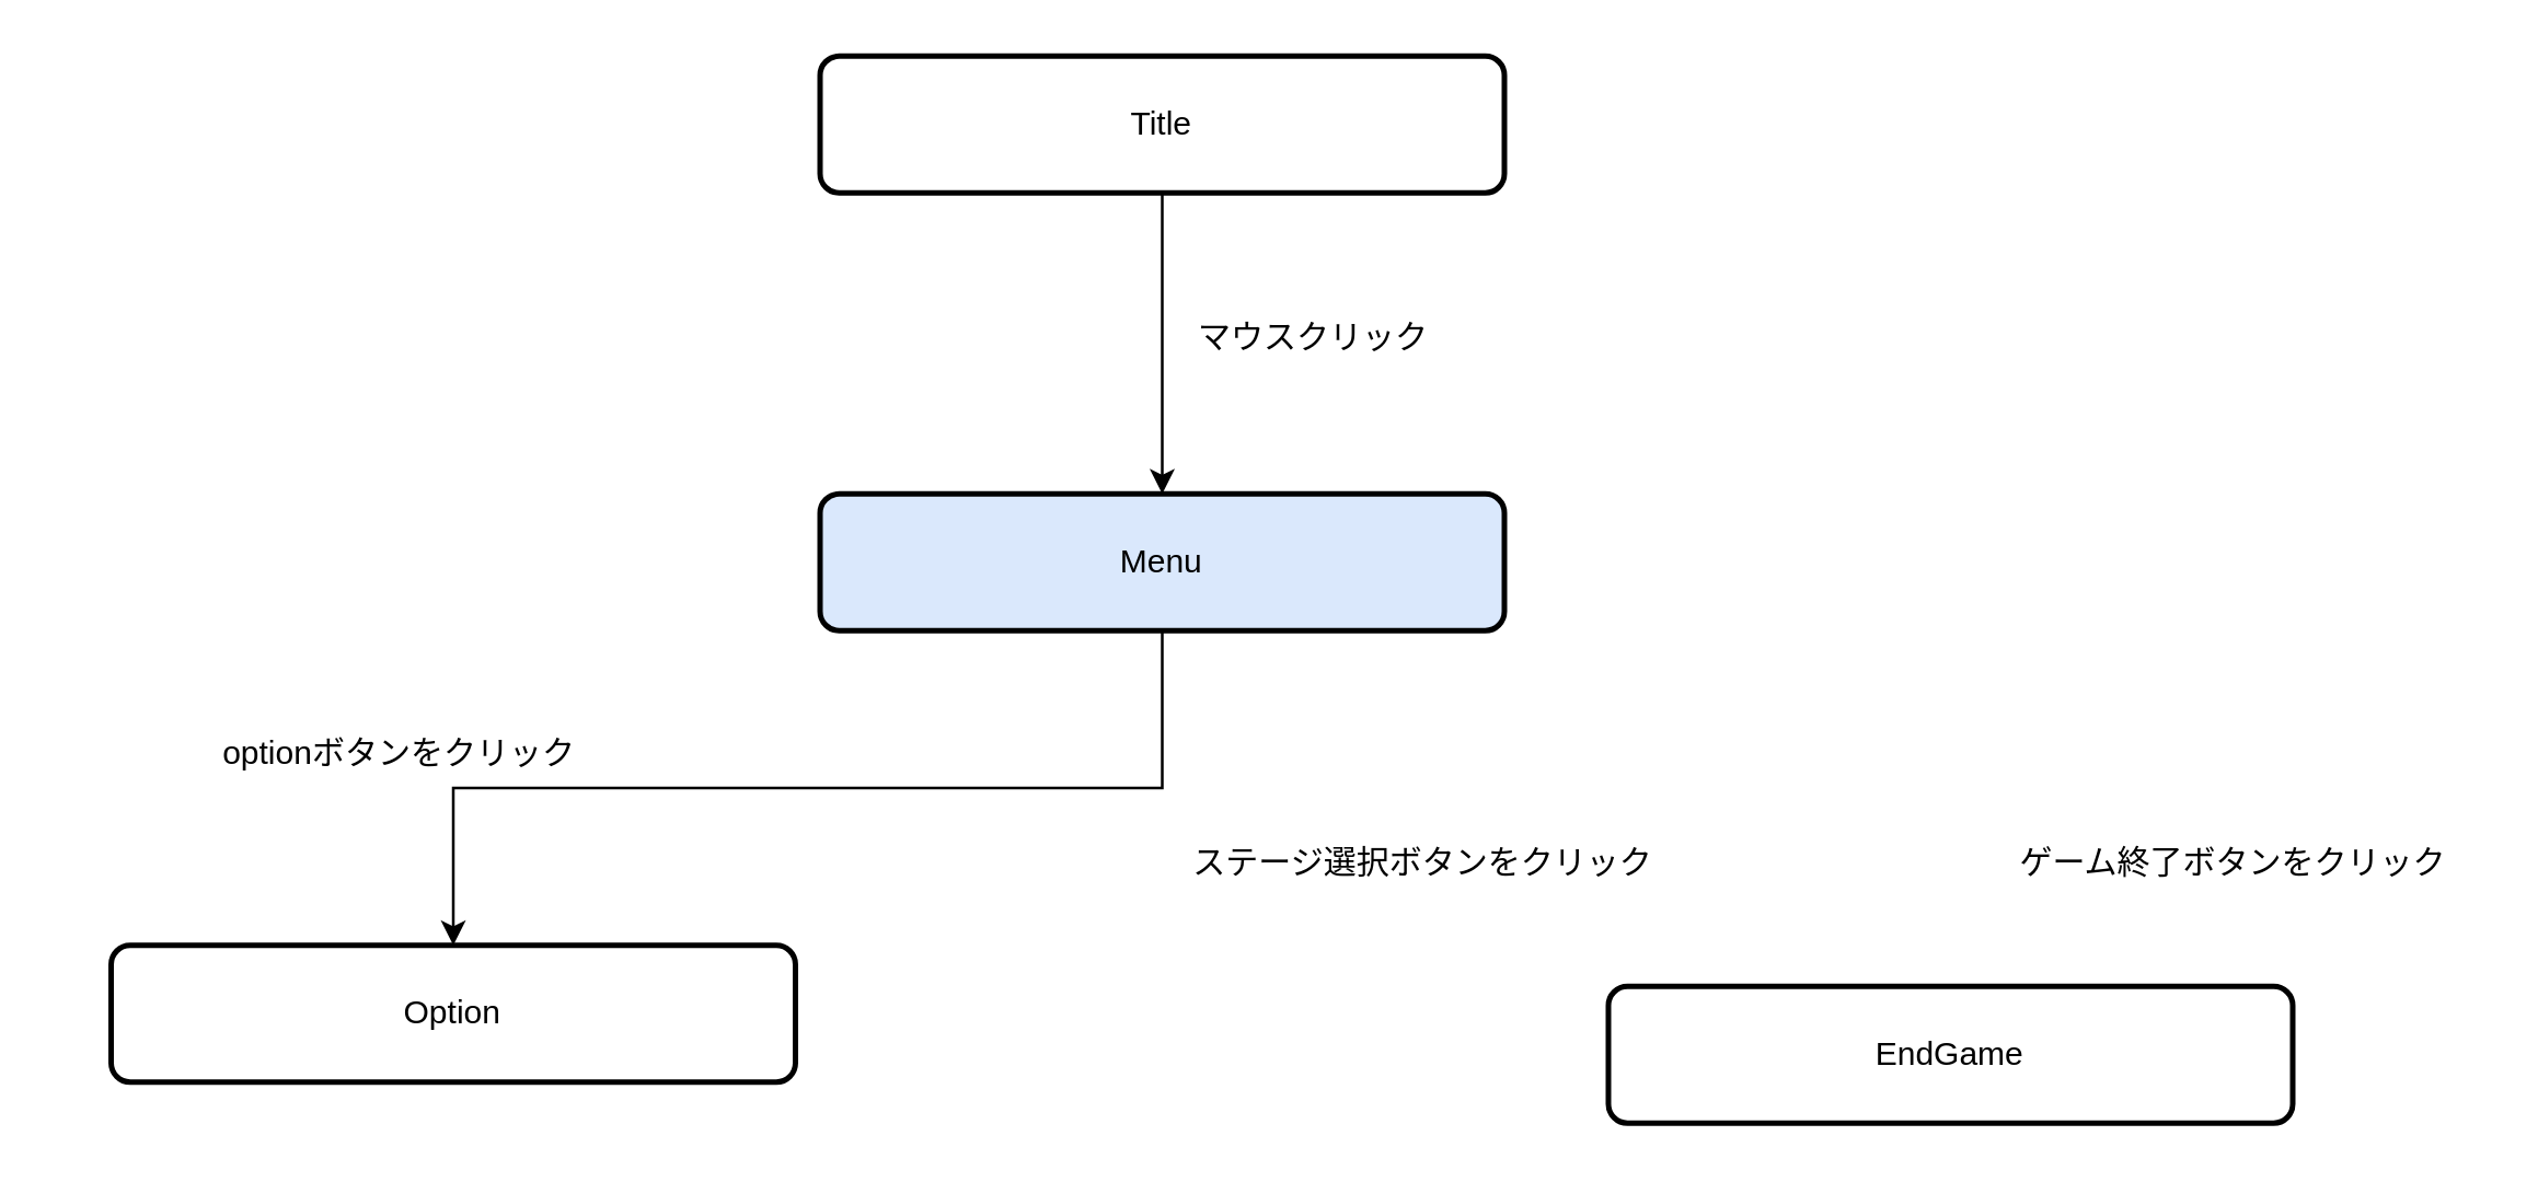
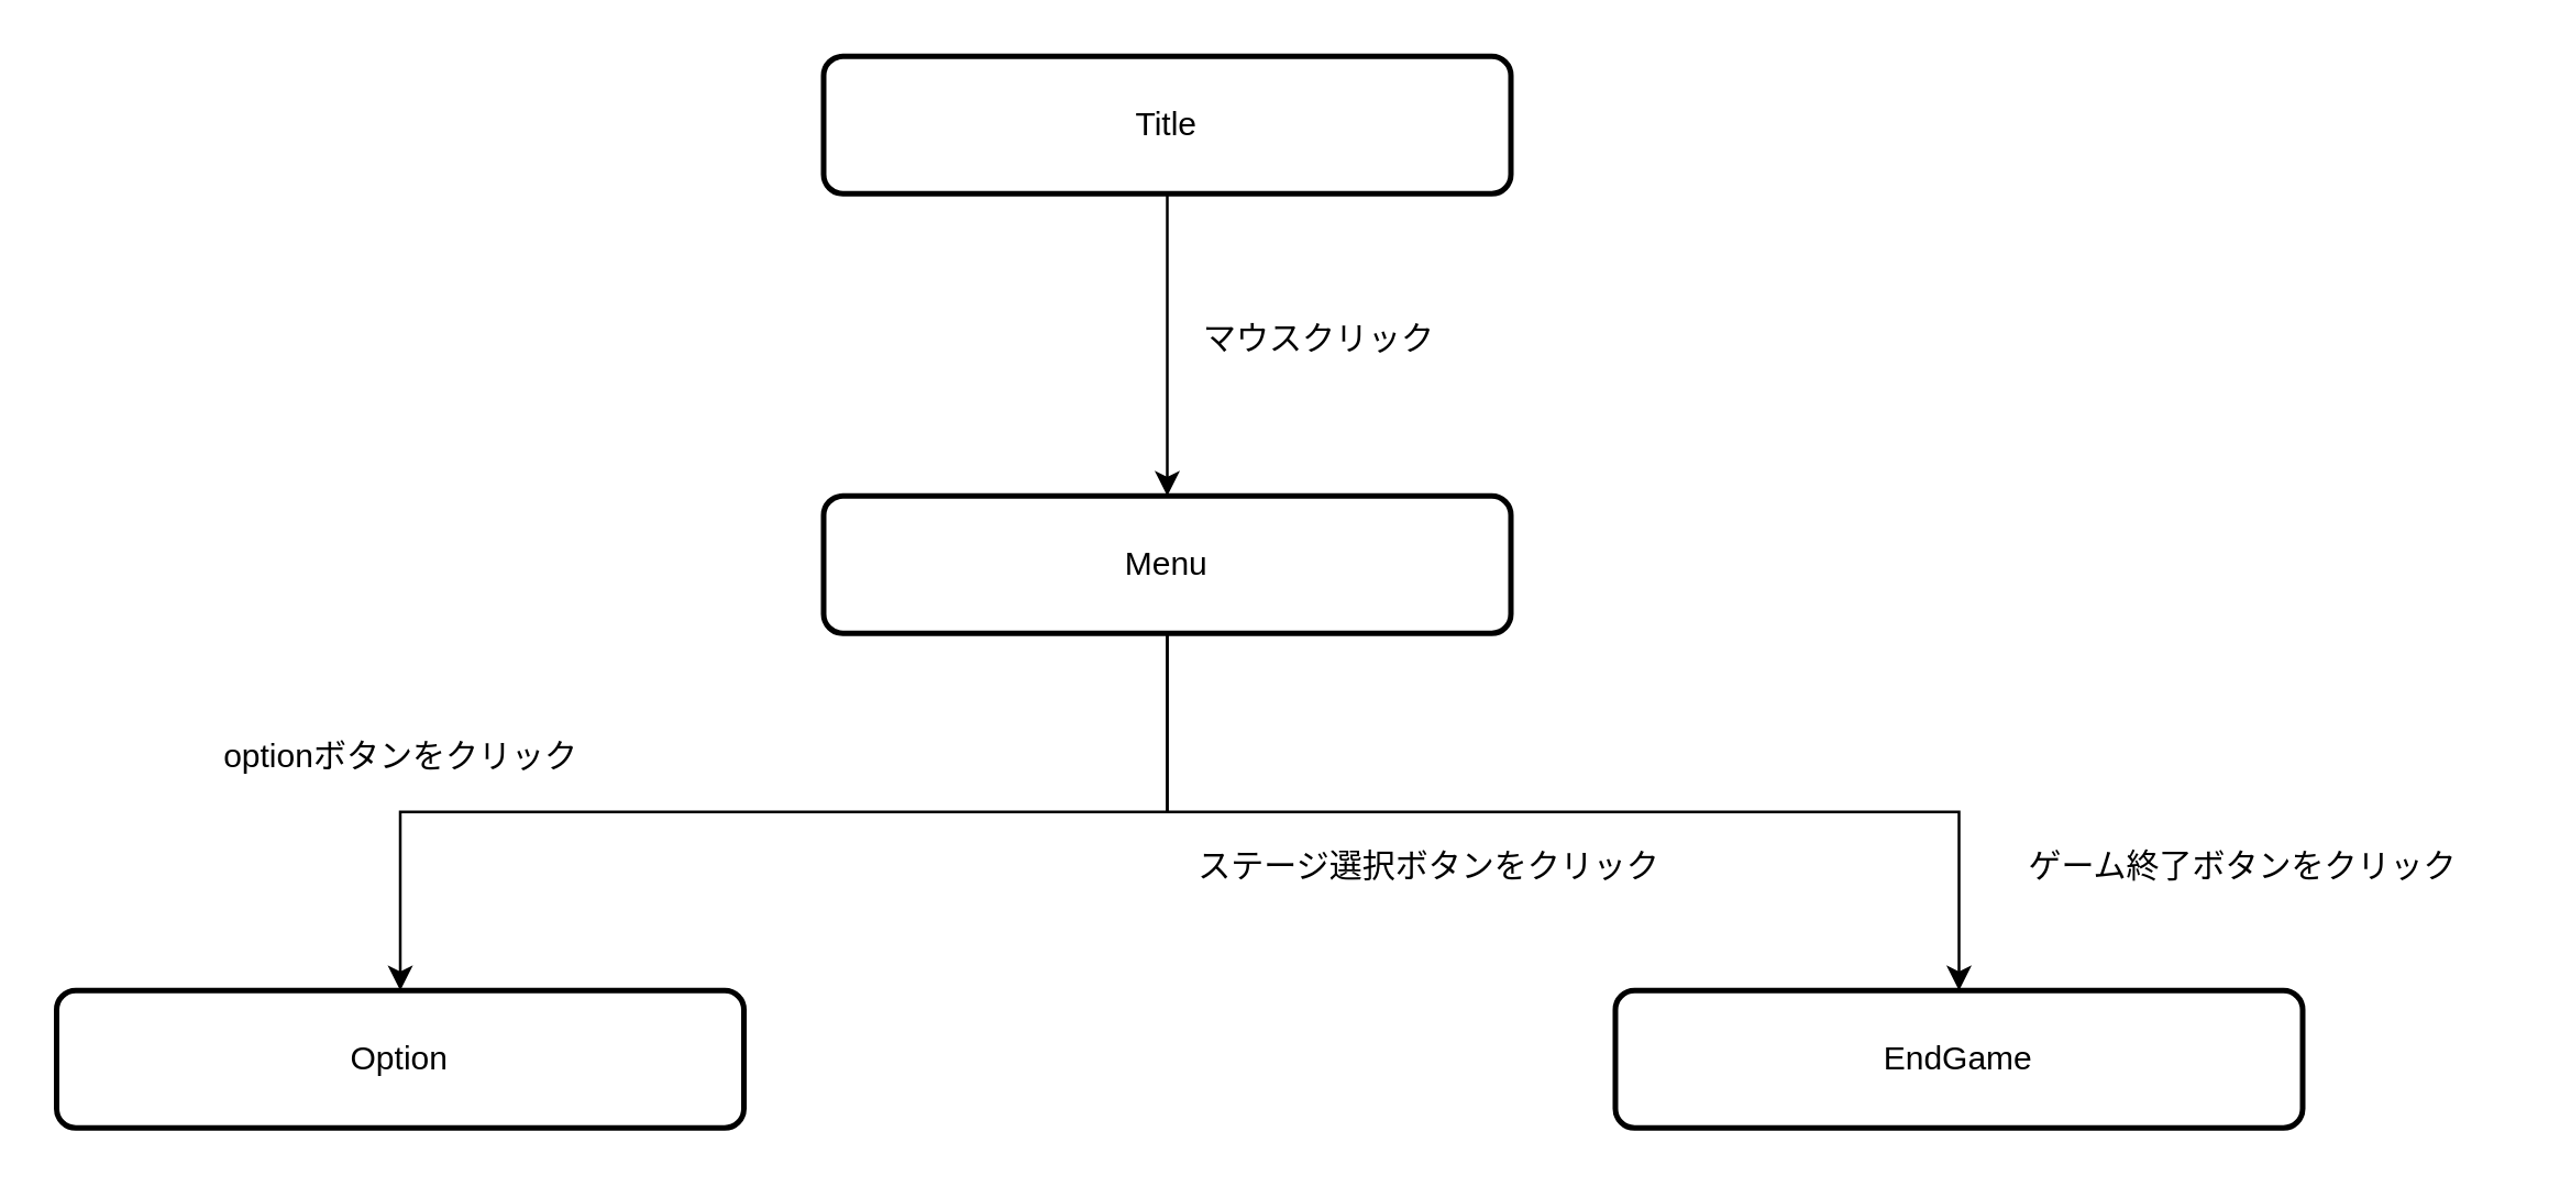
- <mxCell id="6" value="Menu" style="rounded=1;whiteSpace=wrap;html=1;absoluteArcSize=1;arcSize=14;strokeWidth=2;fillColor=#dae8fc;" vertex="1" parent="1"><mxGeometry x="299" y="180" width="250" height="50" as="geometry" /></mxCell>
+ <mxCell id="6" value="Menu" style="rounded=1;whiteSpace=wrap;html=1;absoluteArcSize=1;arcSize=14;strokeWidth=2;" vertex="1" parent="1"><mxGeometry x="299" y="180" width="250" height="50" as="geometry" /></mxCell>
+ <mxCell id="5" style="edgeStyle=orthogonalEdgeStyle;rounded=0;orthogonalLoop=1;jettySize=auto;html=1;entryX=0.5;entryY=0;entryDx=0;entryDy=0;exitX=0.5;exitY=1;exitDx=0;exitDy=0;" edge="1" parent="1" source="6" target="9"><mxGeometry relative="1" as="geometry" /></mxCell>
- <mxCell id="8" value="Option" style="rounded=1;whiteSpace=wrap;html=1;absoluteArcSize=1;arcSize=14;strokeWidth=2;" vertex="1" parent="1"><mxGeometry x="40" y="345" width="250" height="50" as="geometry" /></mxCell>
+ <mxCell id="8" value="Option" style="rounded=1;whiteSpace=wrap;html=1;absoluteArcSize=1;arcSize=14;strokeWidth=2;" vertex="1" parent="1"><mxGeometry x="20" y="360" width="250" height="50" as="geometry" /></mxCell>
